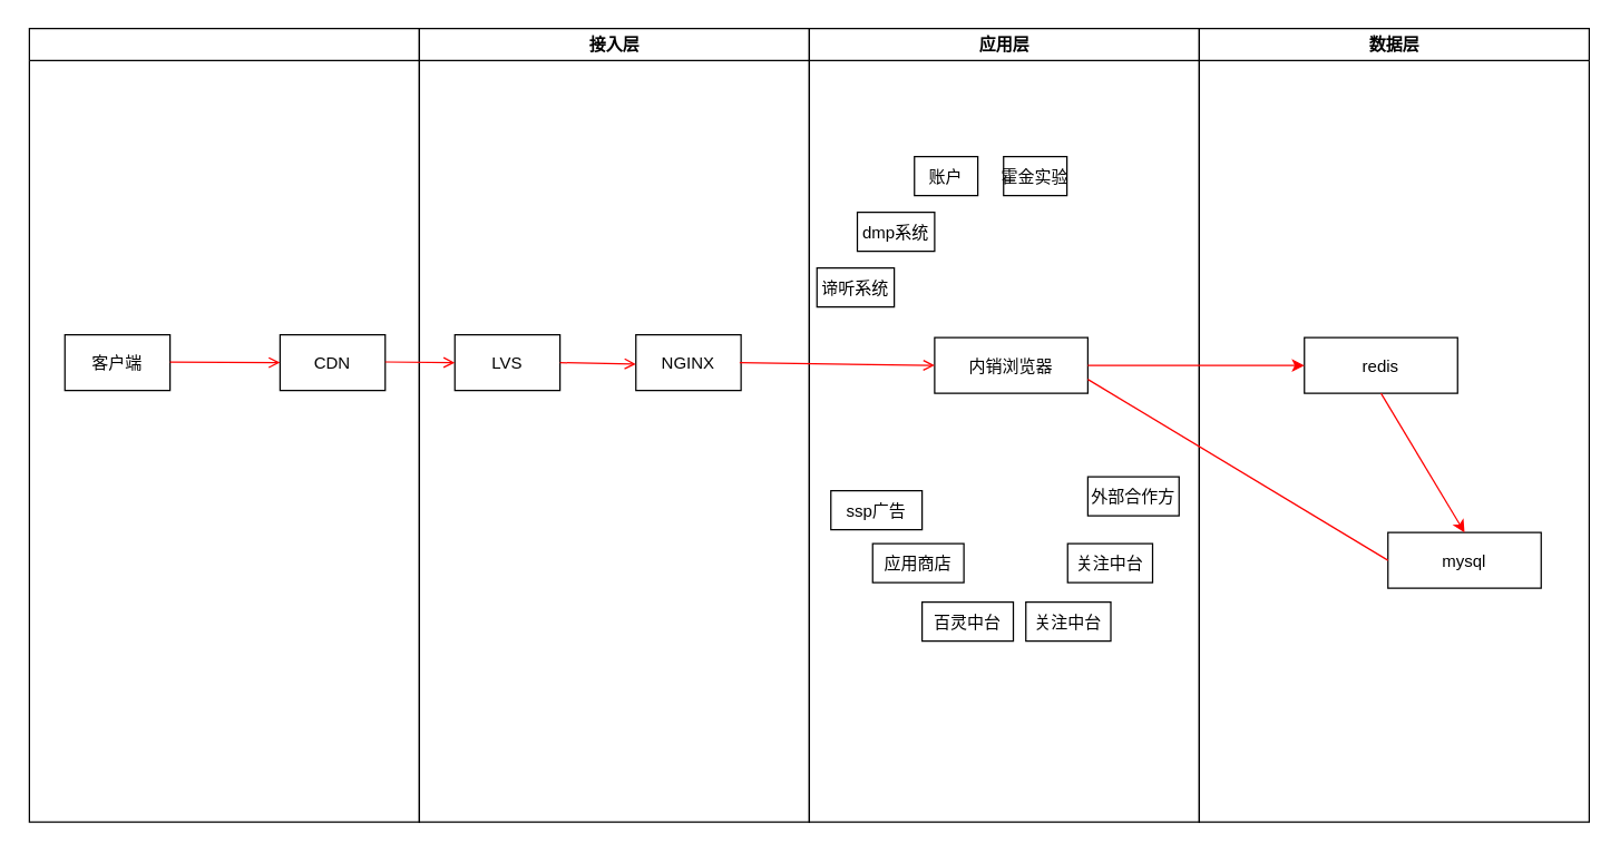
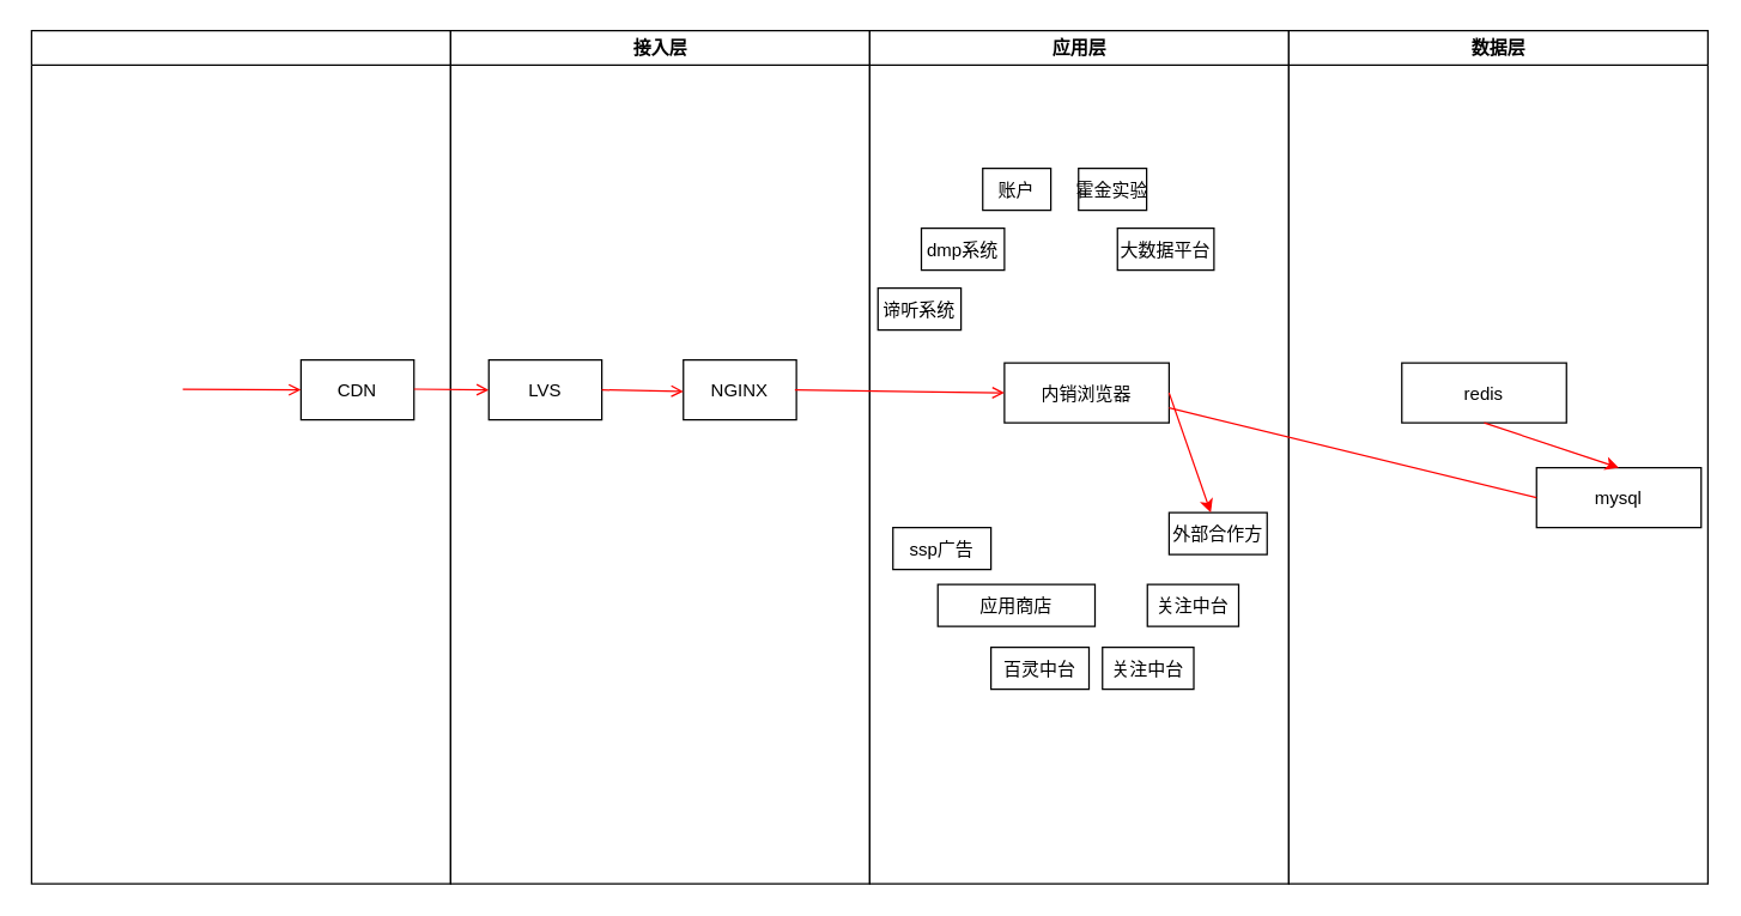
+ <mxCell id="22" value="大数据平台" style="" vertex="1" parent="10"><mxGeometry x="165.5" y="132" width="64.5" height="28" as="geometry" /></mxCell>
- <mxCell id="3" value="客户端" style="" parent="2" vertex="1"><mxGeometry x="25.5" y="220" width="75.5" height="40" as="geometry" /></mxCell>
- <mxCell id="29" value="" style="endArrow=classic;html=1;rounded=0;entryX=0;entryY=0.5;entryDx=0;entryDy=0;exitX=1;exitY=0.5;exitDx=0;exitDy=0;strokeColor=#FF0000;" edge="1" parent="1" source="11" target="24"><mxGeometry width="50" height="50" relative="1" as="geometry"><mxPoint x="816" y="342" as="sourcePoint" /><mxPoint x="866" y="292" as="targetPoint" /></mxGeometry></mxCell>
+ <mxCell id="29" value="" style="endArrow=classic;html=1;rounded=0;exitX=1;exitY=0.5;exitDx=0;exitDy=0;strokeColor=#FF0000;" edge="1" parent="1" source="11" target="18"><mxGeometry width="50" height="50" relative="1" as="geometry"><mxPoint x="816" y="342" as="sourcePoint" /><mxPoint x="866" y="292" as="targetPoint" /></mxGeometry></mxCell>
- <mxCell id="25" value="mysql" style="" vertex="1" parent="23"><mxGeometry x="135.5" y="362" width="110" height="40" as="geometry" /></mxCell>
+ <mxCell id="25" value="mysql" style="" vertex="1" parent="23"><mxGeometry x="165.5" y="292" width="110" height="40" as="geometry" /></mxCell>
- <mxCell id="16" value="应用商店" style="" vertex="1" parent="10"><mxGeometry x="45.5" y="370" width="65.5" height="28" as="geometry" /></mxCell>
+ <mxCell id="16" value="应用商店" style="" vertex="1" parent="10"><mxGeometry x="45.5" y="370" width="105" height="28" as="geometry" /></mxCell>
